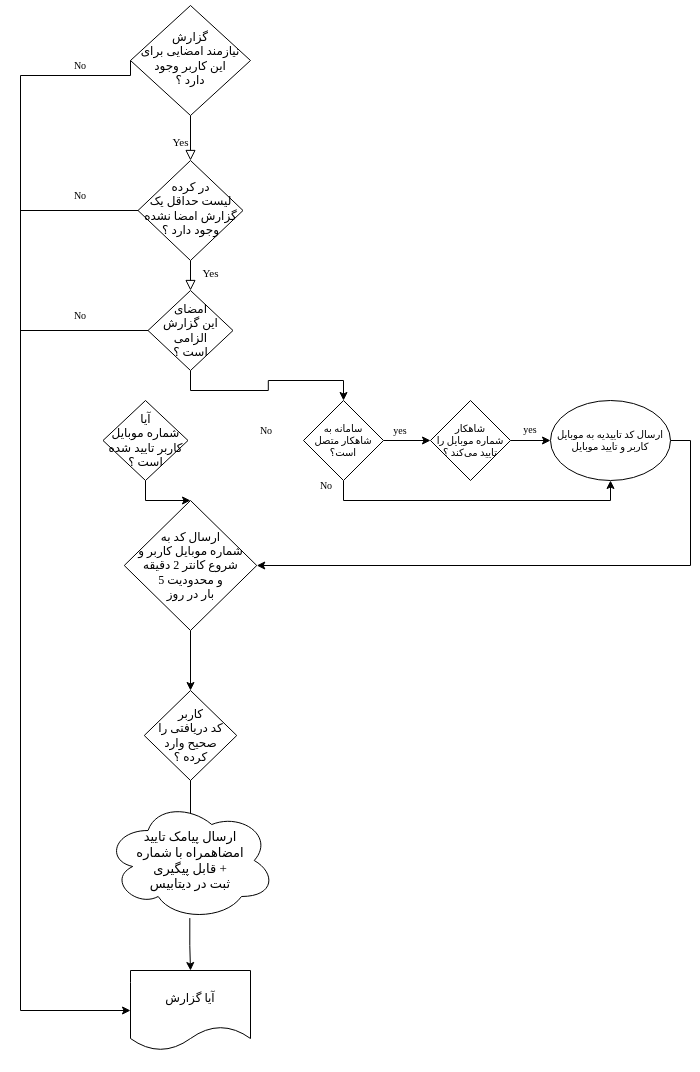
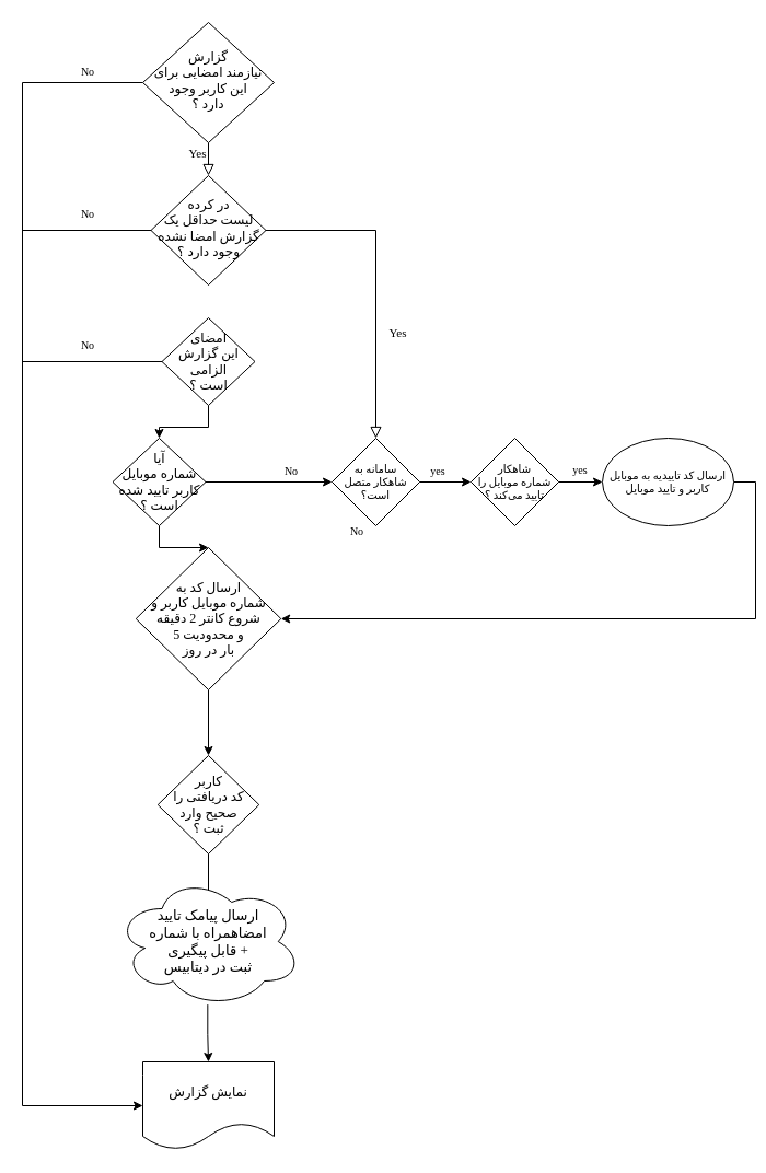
- <mxCell id="4" value="&lt;div style=&quot;font-size: 12px;&quot;&gt;گزارش&lt;br&gt;نیازمند امضایی برای&lt;br&gt; این کاربر وجود &lt;br style=&quot;font-size: 12px;&quot;&gt;&lt;/div&gt;&lt;div style=&quot;font-size: 12px;&quot;&gt;دارد ؟&lt;br style=&quot;font-size: 12px;&quot;&gt;&lt;/div&gt;" style="rhombus;whiteSpace=wrap;html=1;shadow=0;fontFamily=Vazir;fontSize=12;align=center;strokeWidth=1;spacing=6;spacingTop=-4;verticalAlign=middle;" parent="1" vertex="1"><mxGeometry x="130" y="5" width="120" height="110" as="geometry" /></mxCell>
+ <mxCell id="4" value="&lt;div style=&quot;font-size: 12px;&quot;&gt;گزارش&lt;br&gt;نیازمند امضایی برای&lt;br&gt; این کاربر وجود &lt;br style=&quot;font-size: 12px;&quot;&gt;&lt;/div&gt;&lt;div style=&quot;font-size: 12px;&quot;&gt;دارد ؟&lt;br style=&quot;font-size: 12px;&quot;&gt;&lt;/div&gt;" style="rhombus;whiteSpace=wrap;html=1;shadow=0;fontFamily=Vazir;fontSize=12;align=center;strokeWidth=1;spacing=6;spacingTop=-4;verticalAlign=middle;" parent="1" vertex="1"><mxGeometry x="130" y="20" width="120" height="110" as="geometry" /></mxCell>
- <mxCell id="5" value="Yes" style="rounded=0;html=1;jettySize=auto;orthogonalLoop=1;fontSize=11;endArrow=block;endFill=0;endSize=8;strokeWidth=1;shadow=0;labelBackgroundColor=none;edgeStyle=orthogonalEdgeStyle;fontFamily=Vazir;entryX=0.5;entryY=0;entryDx=0;entryDy=0;" parent="1" source="6" target="8" edge="1"><mxGeometry x="0.333" y="20" relative="1" as="geometry"><mxPoint as="offset" /><mxPoint x="190" y="350" as="targetPoint" /></mxGeometry></mxCell>
+ <mxCell id="5" value="Yes" style="rounded=0;html=1;jettySize=auto;orthogonalLoop=1;fontSize=11;endArrow=block;endFill=0;endSize=8;strokeWidth=1;shadow=0;labelBackgroundColor=none;edgeStyle=orthogonalEdgeStyle;fontFamily=Vazir;" parent="1" source="6" target="27" edge="1"><mxGeometry x="0.333" y="20" relative="1" as="geometry"><mxPoint as="offset" /><mxPoint x="190" y="350" as="targetPoint" /></mxGeometry></mxCell>
- <mxCell id="7" style="edgeStyle=orthogonalEdgeStyle;rounded=0;orthogonalLoop=1;jettySize=auto;html=1;exitX=0.5;exitY=1;exitDx=0;exitDy=0;fontFamily=Vazir;fontSize=12;" edge="1" parent="1" source="8" target="27"><mxGeometry relative="1" as="geometry" /></mxCell>
+ <mxCell id="7" style="edgeStyle=orthogonalEdgeStyle;rounded=0;orthogonalLoop=1;jettySize=auto;html=1;exitX=0.5;exitY=1;exitDx=0;exitDy=0;entryX=0.5;entryY=0;entryDx=0;entryDy=0;fontFamily=Vazir;fontSize=12;" edge="1" parent="1" source="8" target="11"><mxGeometry relative="1" as="geometry" /></mxCell>
+ <mxCell id="10" style="edgeStyle=orthogonalEdgeStyle;rounded=0;orthogonalLoop=1;jettySize=auto;html=1;exitX=1;exitY=0.5;exitDx=0;exitDy=0;entryX=0;entryY=0.5;entryDx=0;entryDy=0;fontFamily=Vazir;fontSize=10;" edge="1" parent="1" source="11" target="27"><mxGeometry relative="1" as="geometry" /></mxCell>
- <mxCell id="26" style="edgeStyle=orthogonalEdgeStyle;rounded=0;orthogonalLoop=1;jettySize=auto;html=1;exitX=0.5;exitY=1;exitDx=0;exitDy=0;entryX=0.5;entryY=1;entryDx=0;entryDy=0;fontFamily=Vazir;fontSize=10;" edge="1" parent="1" source="27" target="32"><mxGeometry relative="1" as="geometry" /></mxCell>
- <mxCell id="15" value="کاربر &lt;br&gt;کد دریافتی را صحیح وارد&lt;br&gt; کرده ؟" style="rhombus;whiteSpace=wrap;html=1;fontSize=12;fontFamily=Vazir;" vertex="1" parent="1"><mxGeometry x="143.75" y="690" width="92.5" height="90" as="geometry" /></mxCell>
+ <mxCell id="15" value="کاربر &lt;br&gt;کد دریافتی را صحیح وارد&lt;br&gt; ثبت ؟" style="rhombus;whiteSpace=wrap;html=1;fontSize=12;fontFamily=Vazir;" vertex="1" parent="1"><mxGeometry x="143.75" y="690" width="92.5" height="90" as="geometry" /></mxCell>
- <mxCell id="16" value="آیا گزارش" style="shape=document;whiteSpace=wrap;html=1;boundedLbl=1;labelBorderColor=none;fontFamily=Vazir;fontSize=12;" vertex="1" parent="1"><mxGeometry x="130" y="970" width="120" height="80" as="geometry" /></mxCell>
+ <mxCell id="16" value="نمایش گزارش" style="shape=document;whiteSpace=wrap;html=1;boundedLbl=1;labelBorderColor=none;fontFamily=Vazir;fontSize=12;" vertex="1" parent="1"><mxGeometry x="130" y="970" width="120" height="80" as="geometry" /></mxCell>
